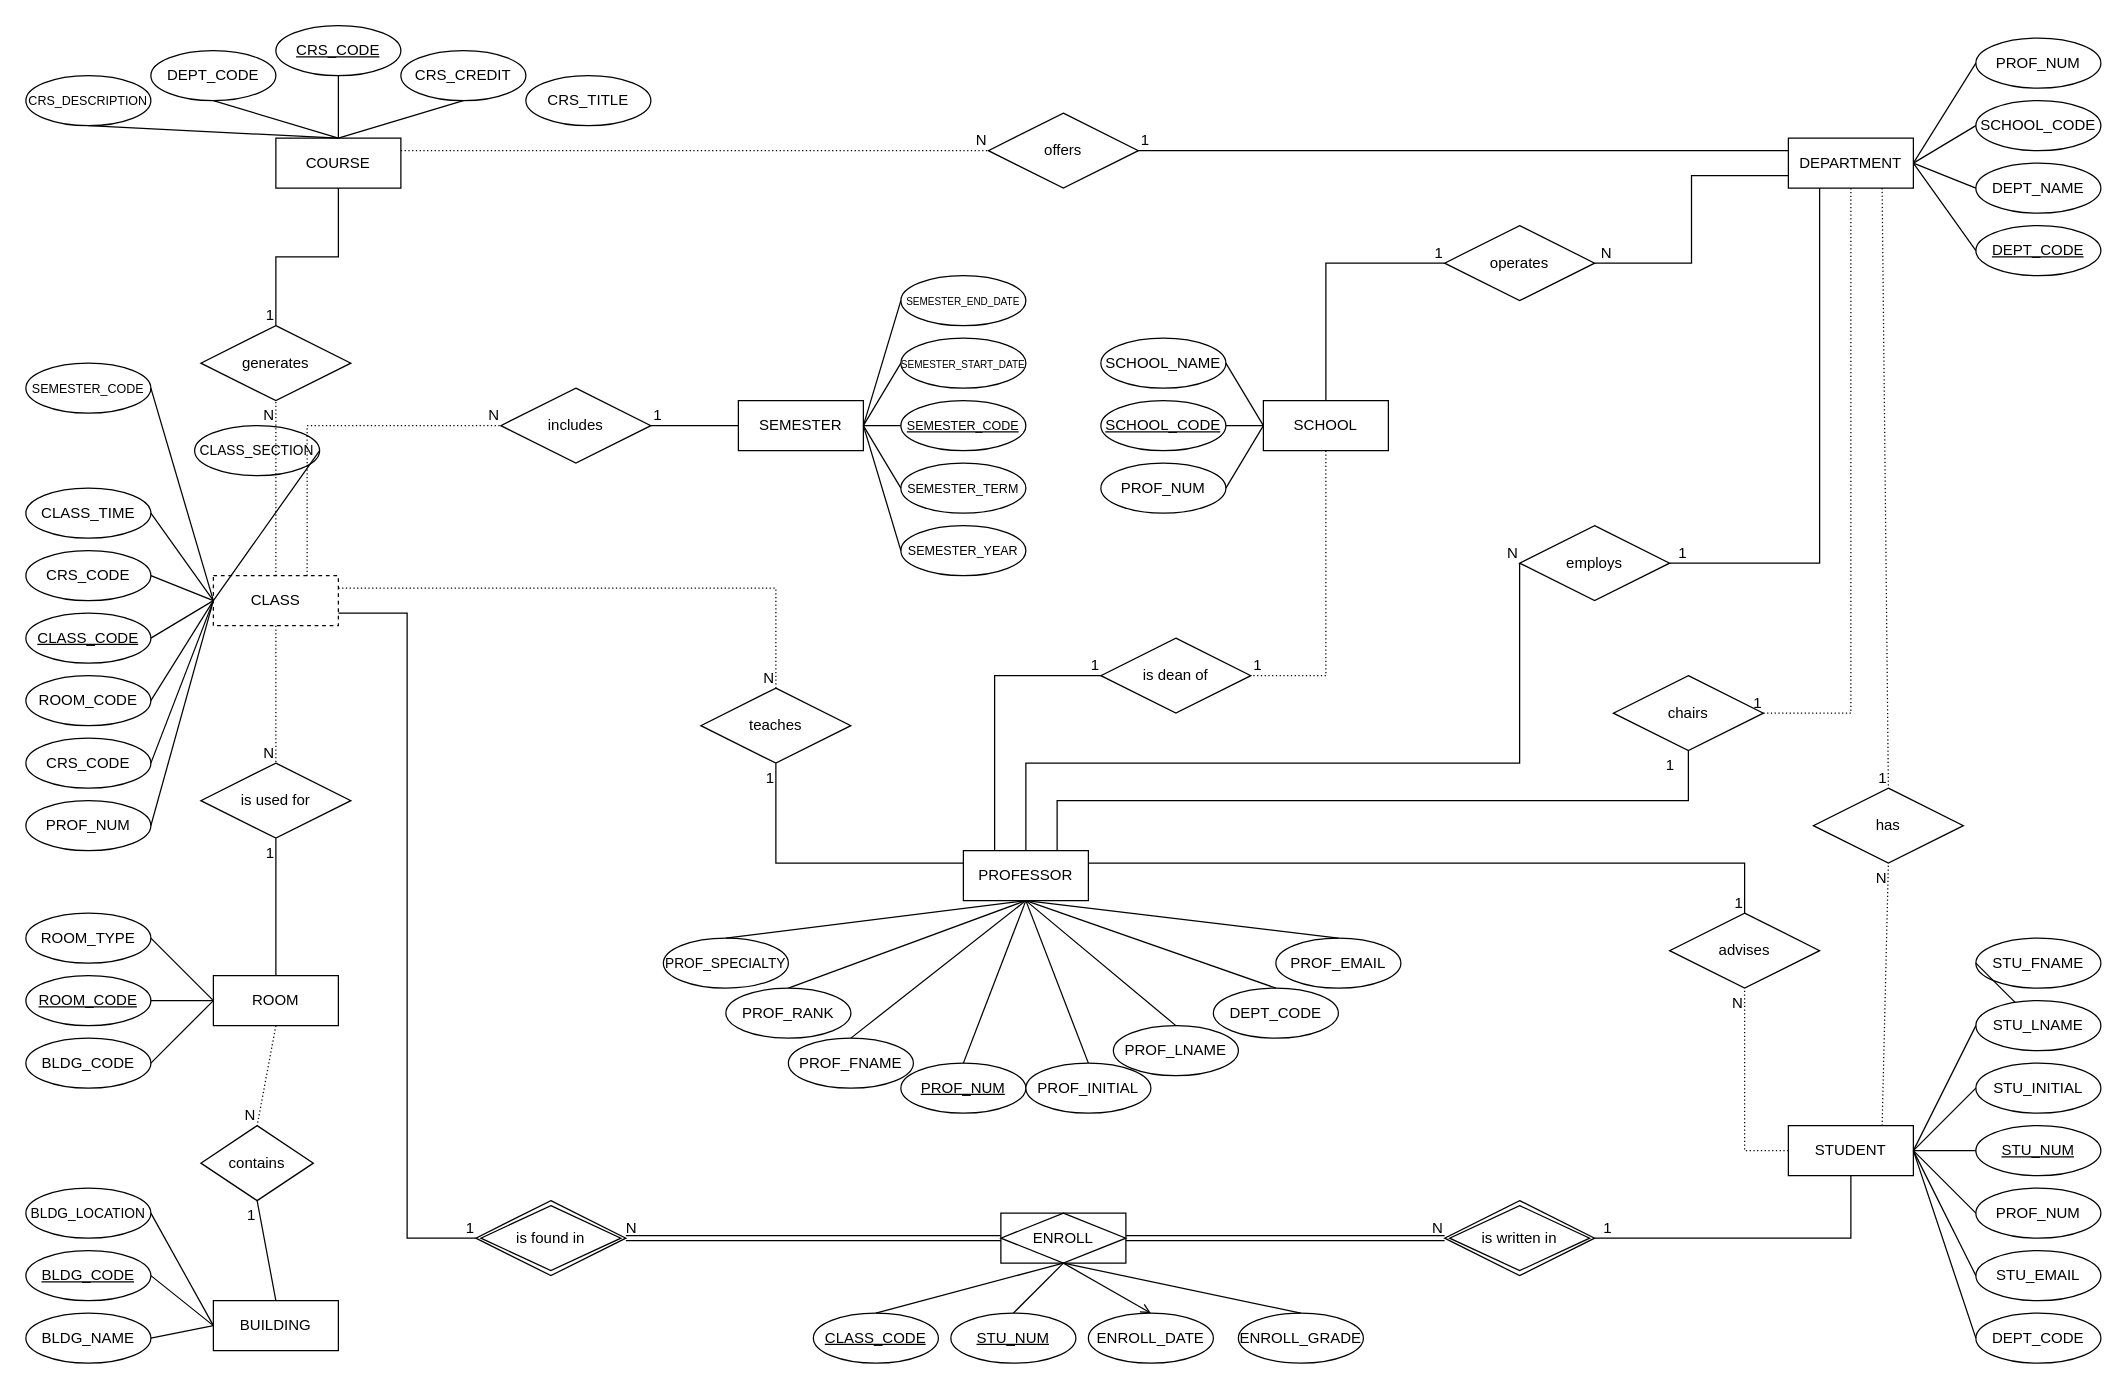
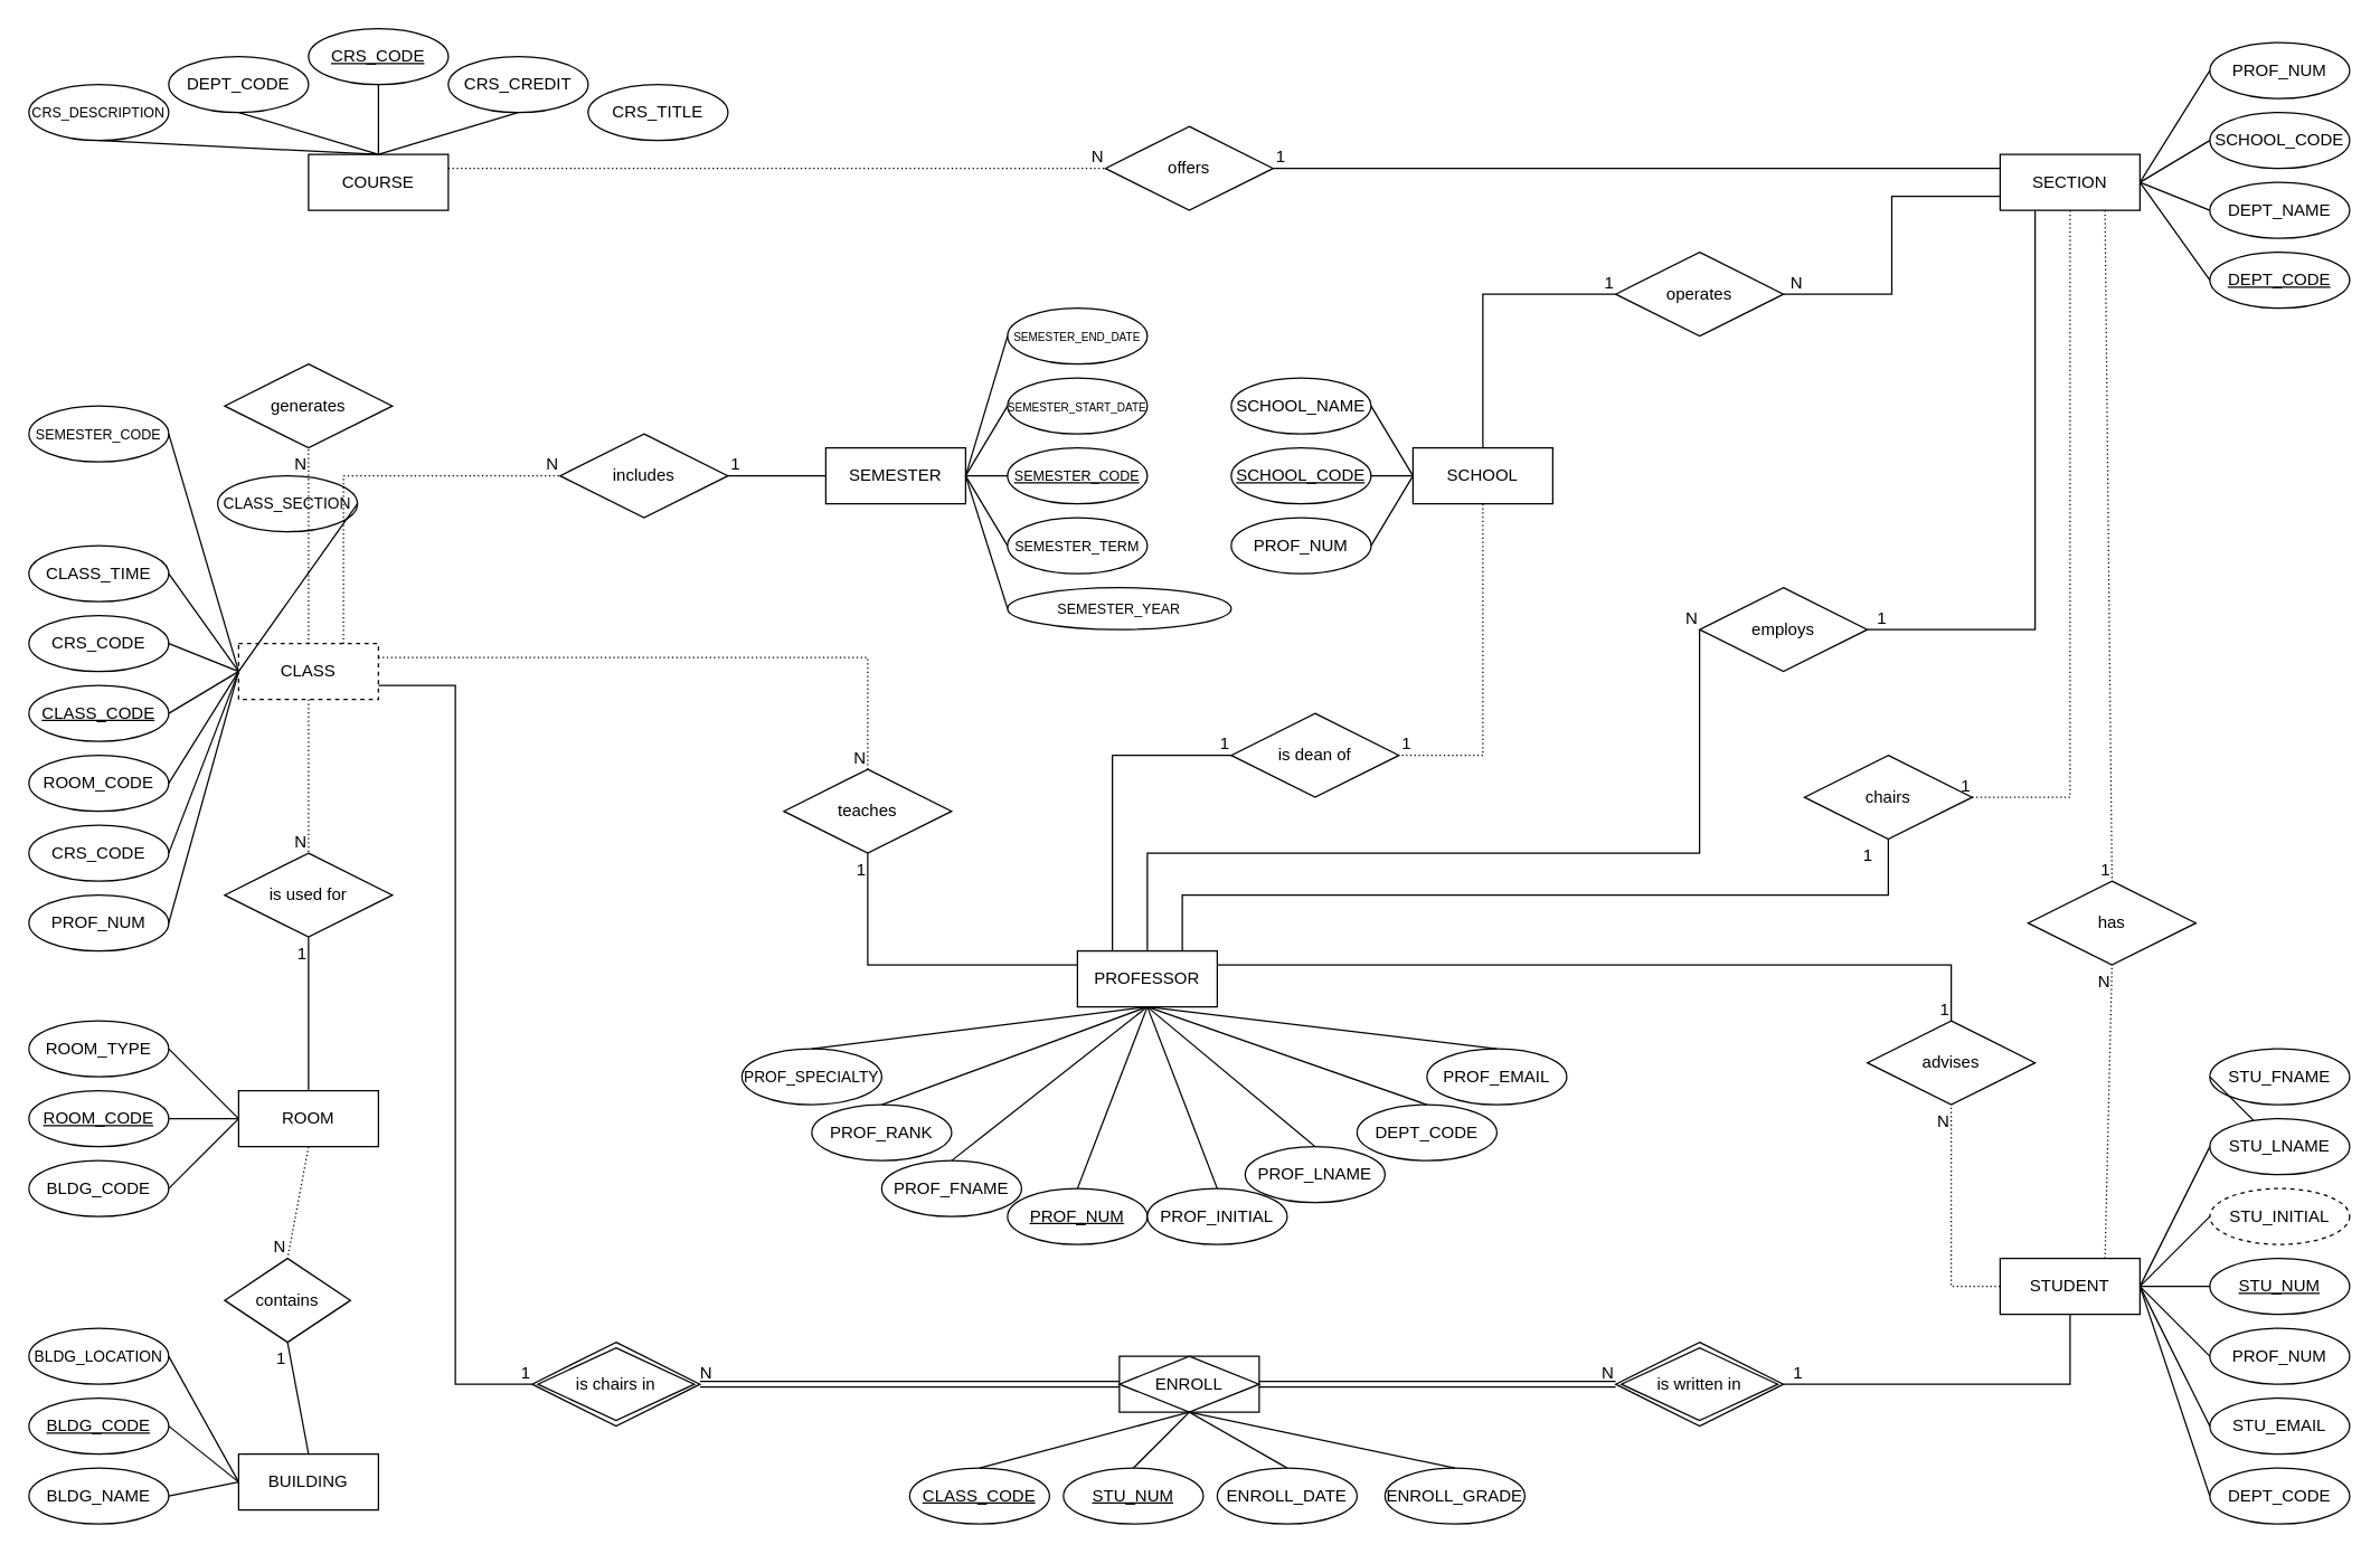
- <mxCell id="10" value="DEPARTMENT" style="whiteSpace=wrap;html=1;align=center;" vertex="1" parent="1"><mxGeometry x="1430" y="110" width="100" height="40" as="geometry" /></mxCell>
+ <mxCell id="10" value="SECTION" style="whiteSpace=wrap;html=1;align=center;" vertex="1" parent="1"><mxGeometry x="1430" y="110" width="100" height="40" as="geometry" /></mxCell>
- <mxCell id="125" value="" style="endArrow=none;html=1;rounded=0;entryX=0.5;entryY=0;entryDx=0;entryDy=0;exitX=0.5;exitY=1;exitDx=0;exitDy=0;edgeStyle=orthogonalEdgeStyle;" edge="1" parent="1" source="4" target="112"><mxGeometry relative="1" as="geometry"><mxPoint x="230" y="300" as="sourcePoint" /><mxPoint x="390" y="300" as="targetPoint" /></mxGeometry></mxCell>
- <mxCell id="126" value="1" style="resizable=0;html=1;whiteSpace=wrap;align=right;verticalAlign=bottom;" connectable="0" vertex="1" parent="125"><mxGeometry x="1" relative="1" as="geometry"><mxPoint as="offset" /></mxGeometry></mxCell>
- <mxCell id="28" value="&lt;font style=&quot;font-size: 10px;&quot;&gt;SEMESTER_YEAR&lt;/font&gt;" style="ellipse;whiteSpace=wrap;html=1;align=center;" vertex="1" parent="1"><mxGeometry x="720" y="420" width="100" height="40" as="geometry" /></mxCell>
+ <mxCell id="28" value="&lt;font style=&quot;font-size: 10px;&quot;&gt;SEMESTER_YEAR&lt;/font&gt;" style="ellipse;whiteSpace=wrap;html=1;align=center;" vertex="1" parent="1"><mxGeometry x="720" y="420" width="160" height="30" as="geometry" /></mxCell>
- <mxCell id="49" value="STU_INITIAL" style="ellipse;whiteSpace=wrap;html=1;align=center;" vertex="1" parent="1"><mxGeometry x="1580" y="850" width="100" height="40" as="geometry" /></mxCell>
+ <mxCell id="49" value="STU_INITIAL" style="ellipse;whiteSpace=wrap;html=1;align=center;dashed=1;" vertex="1" parent="1"><mxGeometry x="1580" y="850" width="100" height="40" as="geometry" /></mxCell>
- <mxCell id="117" value="is found in" style="shape=rhombus;double=1;perimeter=rhombusPerimeter;whiteSpace=wrap;html=1;align=center;" vertex="1" parent="1"><mxGeometry x="380" y="960" width="120" height="60" as="geometry" /></mxCell>
+ <mxCell id="117" value="is chairs in" style="shape=rhombus;double=1;perimeter=rhombusPerimeter;whiteSpace=wrap;html=1;align=center;" vertex="1" parent="1"><mxGeometry x="380" y="960" width="120" height="60" as="geometry" /></mxCell>
- <mxCell id="82" value="" style="endArrow=open;html=1;rounded=0;exitX=0.5;exitY=1;exitDx=0;exitDy=0;entryX=0.5;entryY=0;entryDx=0;entryDy=0;" edge="1" parent="1" source="2" target="46"><mxGeometry width="50" height="50" relative="1" as="geometry"><mxPoint x="1230" y="770" as="sourcePoint" /><mxPoint x="1280" y="720" as="targetPoint" /></mxGeometry></mxCell>
+ <mxCell id="82" value="" style="endArrow=none;html=1;rounded=0;exitX=0.5;exitY=1;exitDx=0;exitDy=0;entryX=0.5;entryY=0;entryDx=0;entryDy=0;" edge="1" parent="1" source="2" target="46"><mxGeometry width="50" height="50" relative="1" as="geometry"><mxPoint x="1230" y="770" as="sourcePoint" /><mxPoint x="1280" y="720" as="targetPoint" /></mxGeometry></mxCell>
